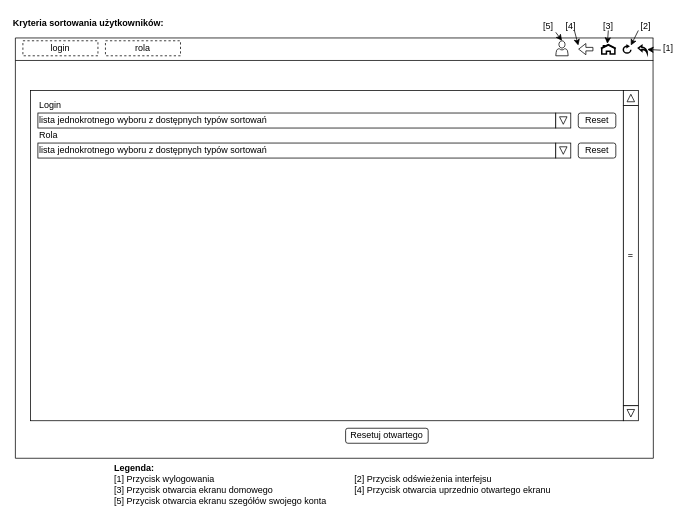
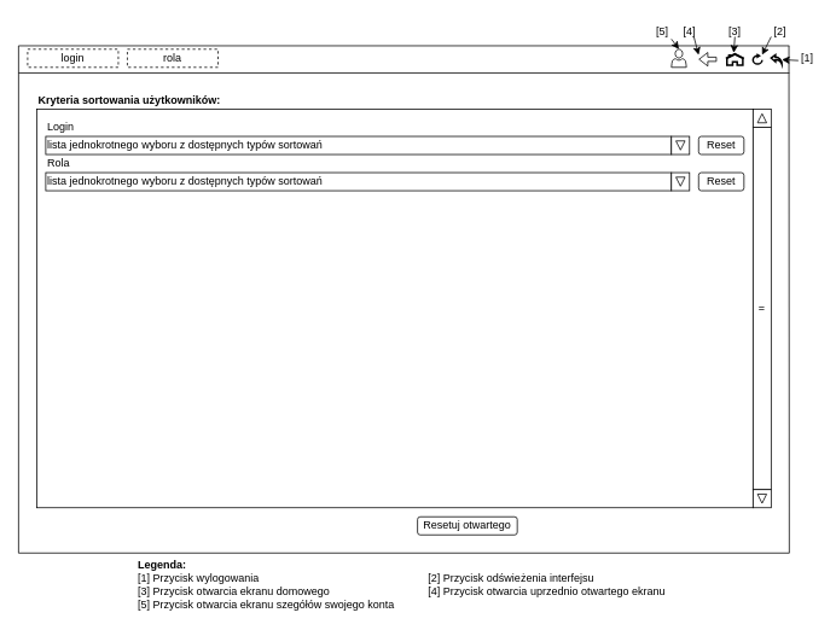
- <mxCell id="10" value="&lt;b&gt;Kryteria sortowania użytkowników:&lt;/b&gt;" style="rounded=0;whiteSpace=wrap;html=1;dashed=1;align=left;strokeColor=none;fillColor=none;" parent="1" vertex="1"><mxGeometry x="15" y="20" width="420" height="20" as="geometry" /></mxCell>
+ <mxCell id="10" value="&lt;b&gt;Kryteria sortowania użytkowników:&lt;/b&gt;" style="rounded=0;whiteSpace=wrap;html=1;dashed=1;align=left;strokeColor=none;fillColor=none;" parent="1" vertex="1"><mxGeometry x="40" y="100" width="420" height="20" as="geometry" /></mxCell>
